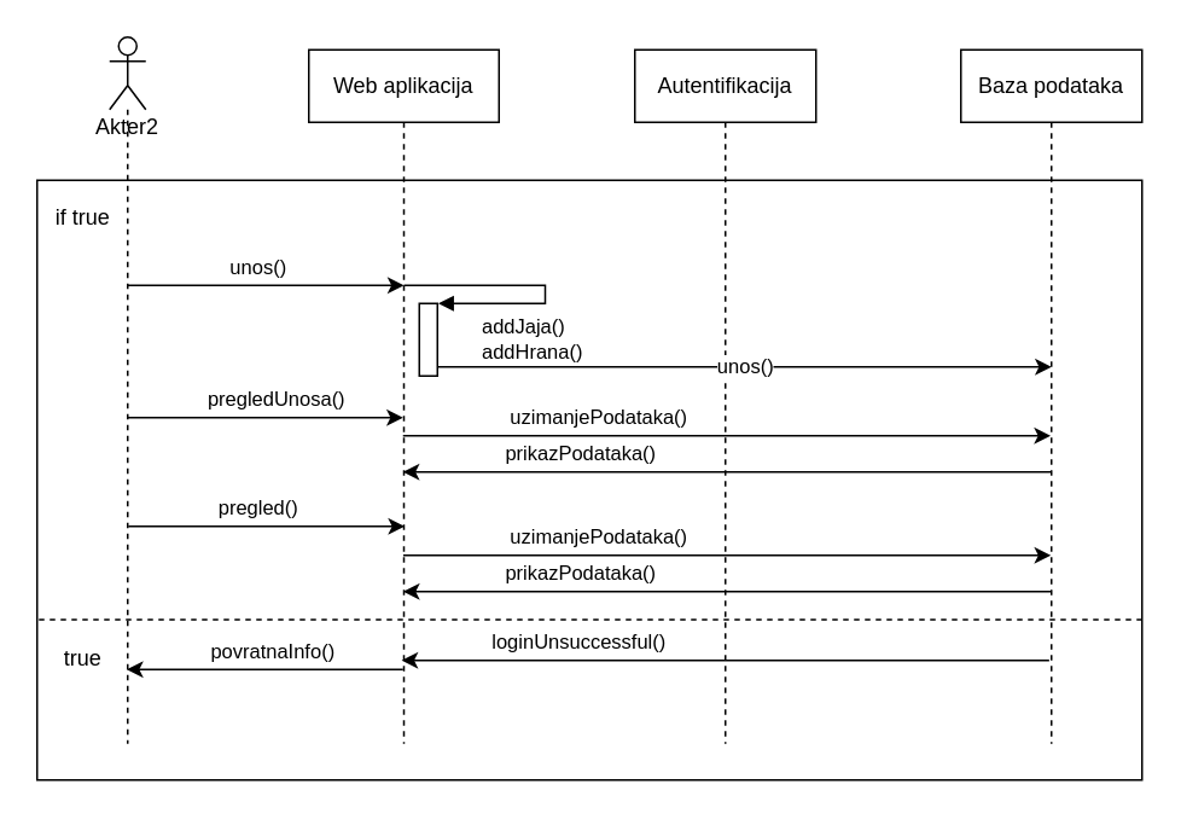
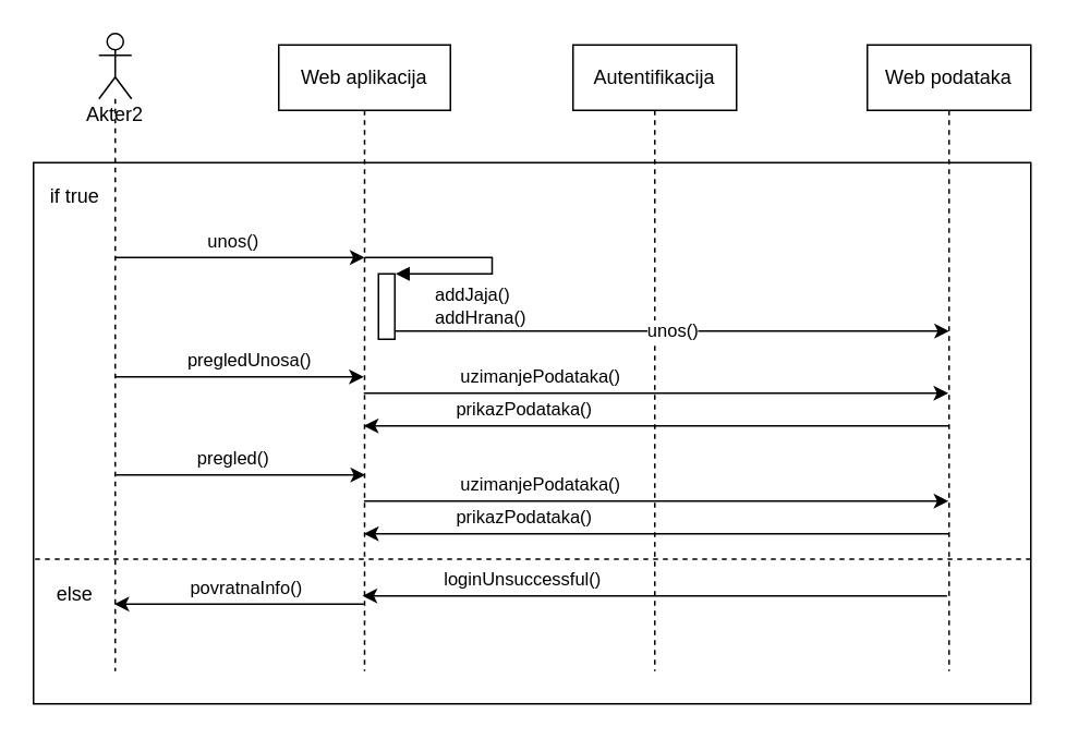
- <mxCell id="7" value="Baza podataka" style="shape=umlLifeline;perimeter=lifelinePerimeter;whiteSpace=wrap;html=1;container=1;collapsible=0;recursiveResize=0;outlineConnect=0;" parent="1" vertex="1"><mxGeometry x="530" y="27" width="100" height="383" as="geometry" /></mxCell>
+ <mxCell id="7" value="Web podataka" style="shape=umlLifeline;perimeter=lifelinePerimeter;whiteSpace=wrap;html=1;container=1;collapsible=0;recursiveResize=0;outlineConnect=0;" parent="1" vertex="1"><mxGeometry x="530" y="27" width="100" height="383" as="geometry" /></mxCell>
- <mxCell id="11" value="true" style="text;html=1;align=center;verticalAlign=middle;resizable=0;points=[];autosize=1;strokeColor=none;" parent="1" vertex="1"><mxGeometry x="25" y="353" width="40" height="20" as="geometry" /></mxCell>
+ <mxCell id="11" value="else" style="text;html=1;align=center;verticalAlign=middle;resizable=0;points=[];autosize=1;strokeColor=none;" parent="1" vertex="1"><mxGeometry x="25" y="353" width="40" height="20" as="geometry" /></mxCell>
